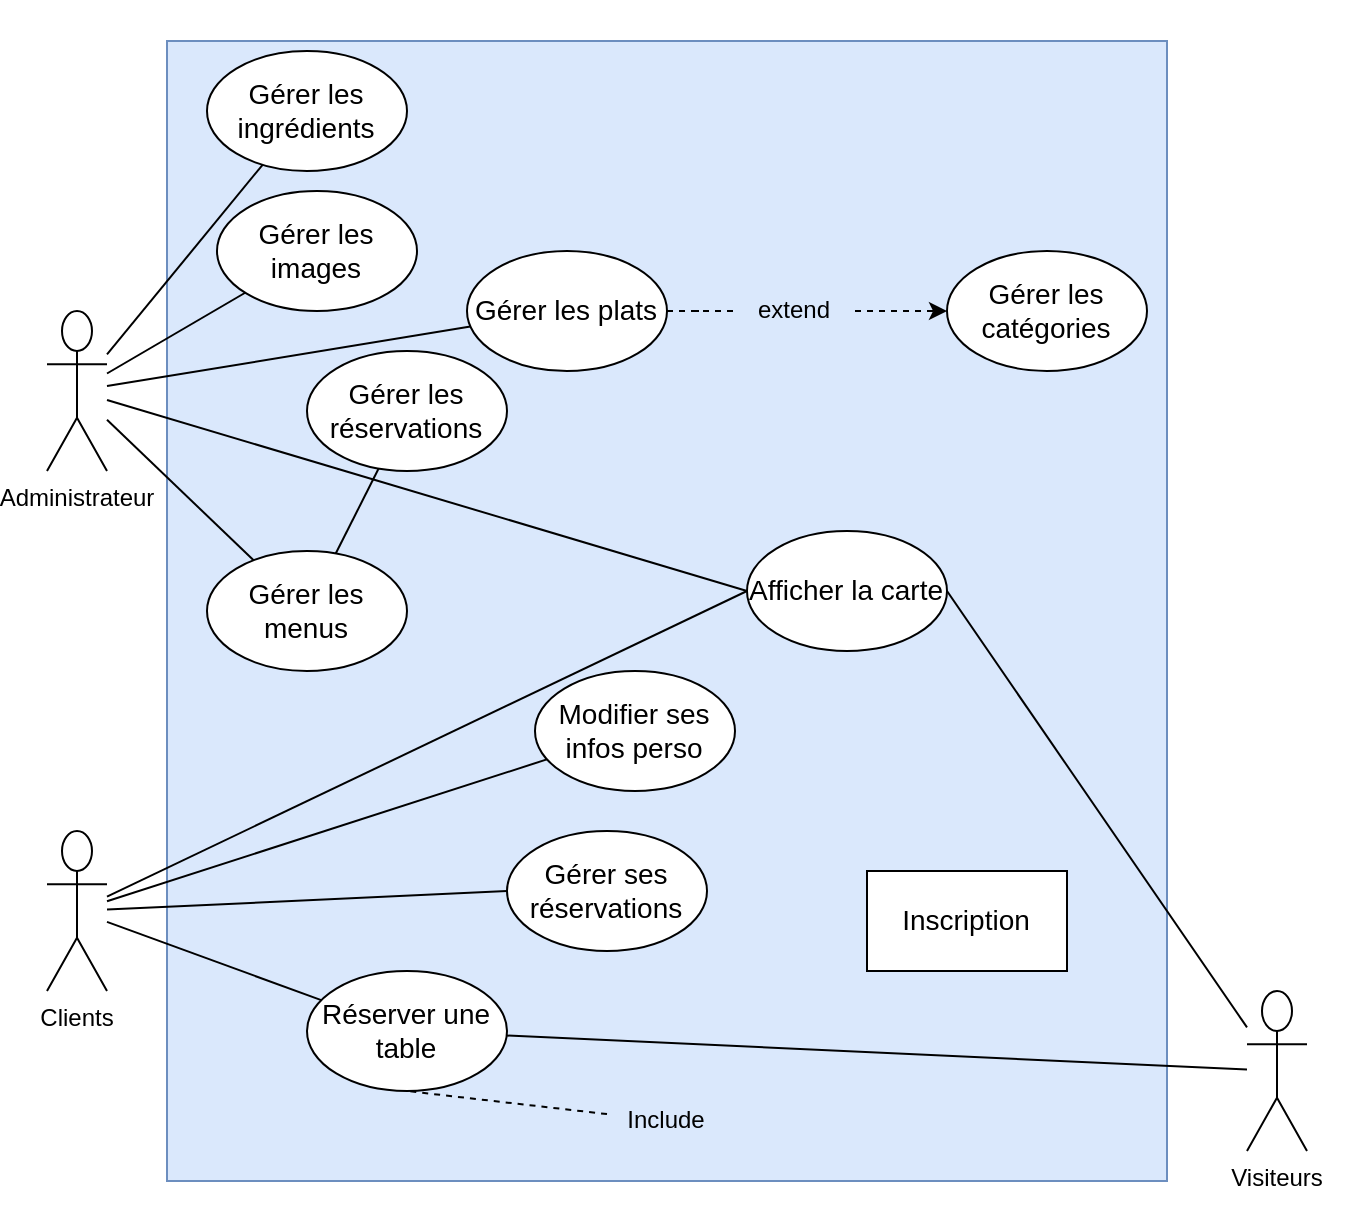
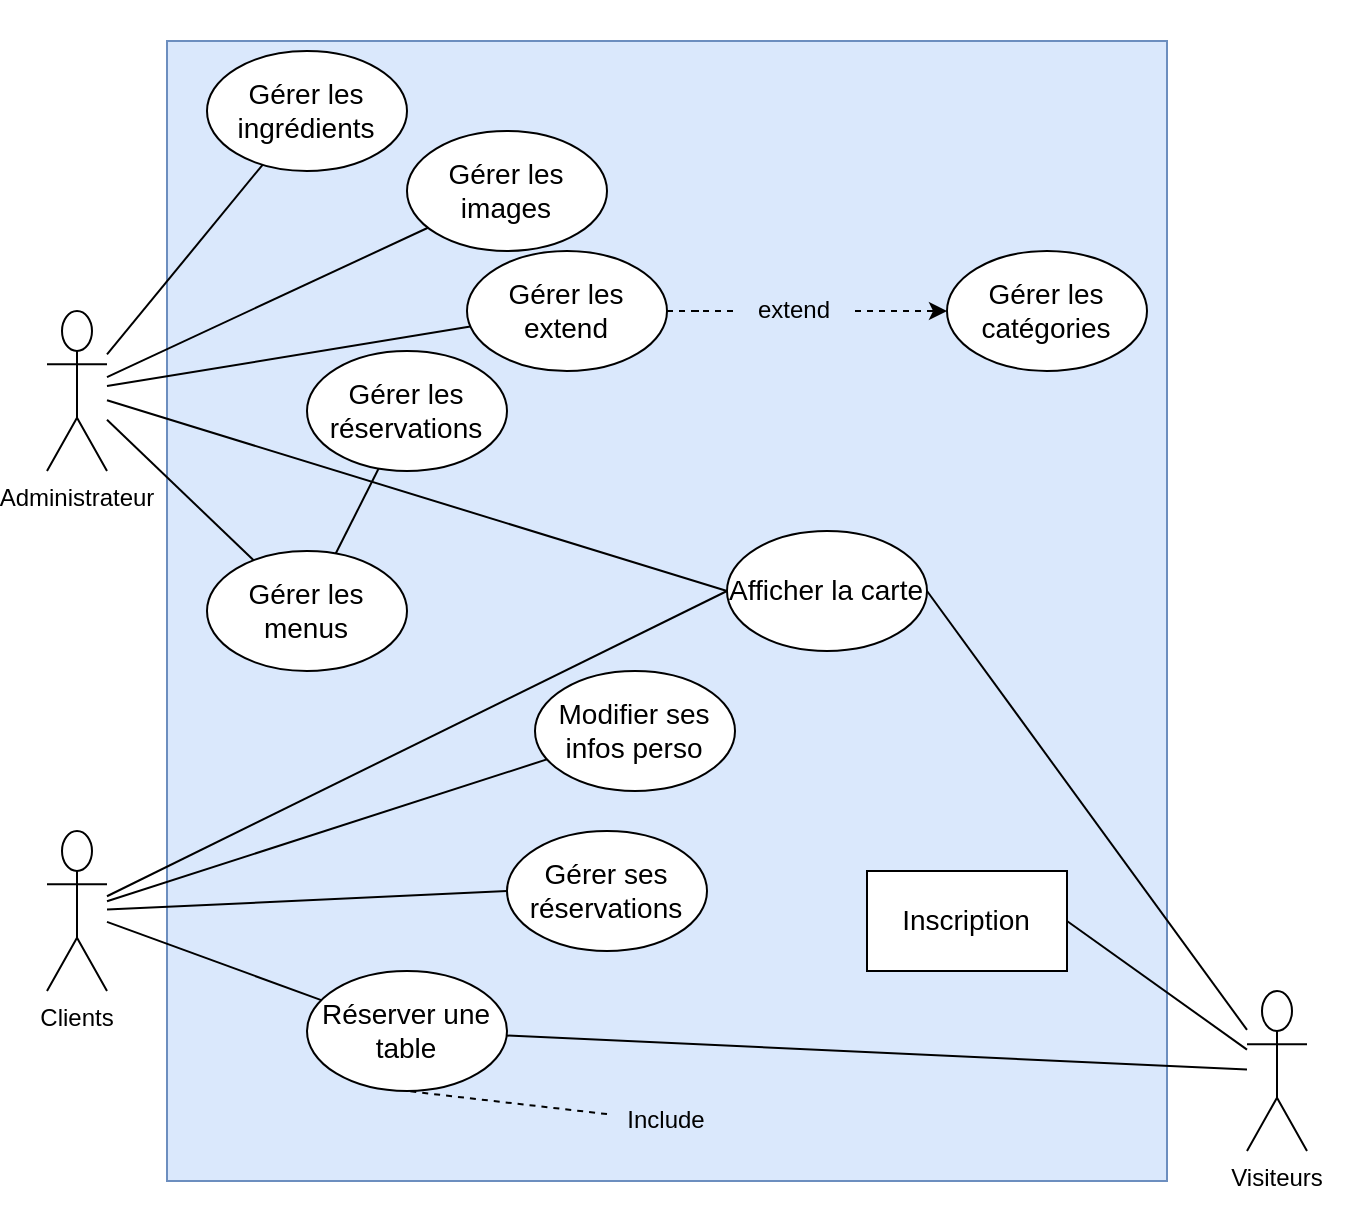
- <mxCell id="31" value="Gérer les images" style="ellipse;whiteSpace=wrap;html=1;fontSize=14;" vertex="1" parent="1"><mxGeometry x="105" y="95" width="100" height="60" as="geometry" /></mxCell>
+ <mxCell id="31" value="Gérer les images" style="ellipse;whiteSpace=wrap;html=1;fontSize=14;" vertex="1" parent="1"><mxGeometry x="200" y="65" width="100" height="60" as="geometry" /></mxCell>
- <mxCell id="27" value="Gérer les plats" style="ellipse;whiteSpace=wrap;html=1;fontSize=14;" vertex="1" parent="1"><mxGeometry x="230" y="125" width="100" height="60" as="geometry" /></mxCell>
+ <mxCell id="27" value="Gérer les extend" style="ellipse;whiteSpace=wrap;html=1;fontSize=14;" vertex="1" parent="1"><mxGeometry x="230" y="125" width="100" height="60" as="geometry" /></mxCell>
- <mxCell id="17" value="Afficher la carte" style="ellipse;whiteSpace=wrap;html=1;fontSize=14;" vertex="1" parent="1"><mxGeometry x="370" y="265" width="100" height="60" as="geometry" /></mxCell>
+ <mxCell id="17" value="Afficher la carte" style="ellipse;whiteSpace=wrap;html=1;fontSize=14;" vertex="1" parent="1"><mxGeometry x="360" y="265" width="100" height="60" as="geometry" /></mxCell>
+ <mxCell id="10" value="" style="endArrow=none;html=1;rounded=0;entryX=1;entryY=0.5;entryDx=0;entryDy=0;" edge="1" parent="1" source="8" target="9"><mxGeometry width="50" height="50" relative="1" as="geometry"><mxPoint x="610" y="325" as="sourcePoint" /><mxPoint x="450" y="370" as="targetPoint" /></mxGeometry></mxCell>
